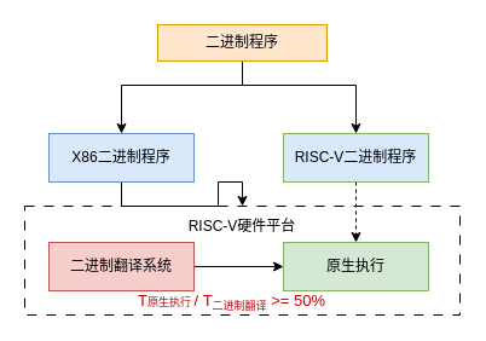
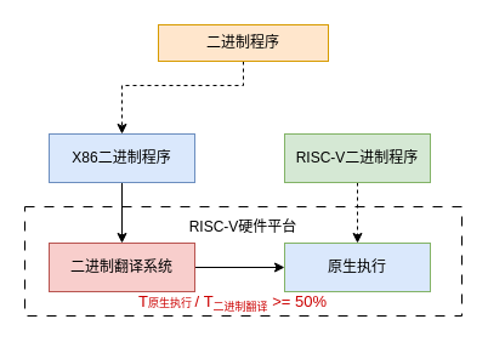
- <mxCell id="2" style="edgeStyle=orthogonalEdgeStyle;rounded=0;orthogonalLoop=1;jettySize=auto;html=1;entryX=0.5;entryY=0;entryDx=0;entryDy=0;exitX=0.5;exitY=1;exitDx=0;exitDy=0;" edge="1" parent="1" source="4" target="6"><mxGeometry relative="1" as="geometry"><Array as="points"><mxPoint x="200" y="70" /><mxPoint x="100" y="70" /></Array></mxGeometry></mxCell>
+ <mxCell id="2" style="edgeStyle=orthogonalEdgeStyle;rounded=0;orthogonalLoop=1;jettySize=auto;html=1;entryX=0.5;entryY=0;entryDx=0;entryDy=0;exitX=0.5;exitY=1;exitDx=0;exitDy=0;dashed=1;" edge="1" parent="1" source="4" target="6"><mxGeometry relative="1" as="geometry"><Array as="points"><mxPoint x="200" y="70" /><mxPoint x="100" y="70" /></Array></mxGeometry></mxCell>
- <mxCell id="3" style="edgeStyle=orthogonalEdgeStyle;rounded=0;orthogonalLoop=1;jettySize=auto;html=1;" edge="1" parent="1" source="4" target="8"><mxGeometry relative="1" as="geometry"><Array as="points"><mxPoint x="200" y="70" /><mxPoint x="294" y="70" /></Array></mxGeometry></mxCell>
- <mxCell id="8" value="RISC-V二进制程序" style="rounded=0;whiteSpace=wrap;html=1;fillColor=#dae8fc;strokeColor=#82b366;" vertex="1" parent="1"><mxGeometry x="234" y="110" width="120" height="40" as="geometry" /></mxCell>
+ <mxCell id="8" value="RISC-V二进制程序" style="rounded=0;whiteSpace=wrap;html=1;fillColor=#d5e8d4;strokeColor=#82b366;" vertex="1" parent="1"><mxGeometry x="234" y="110" width="120" height="40" as="geometry" /></mxCell>
- <mxCell id="5" style="edgeStyle=orthogonalEdgeStyle;rounded=0;orthogonalLoop=1;jettySize=auto;html=1;exitX=0.5;exitY=1;exitDx=0;exitDy=0;" edge="1" parent="1" source="6" target="9"><mxGeometry relative="1" as="geometry" /></mxCell>
+ <mxCell id="5" style="edgeStyle=orthogonalEdgeStyle;rounded=0;orthogonalLoop=1;jettySize=auto;html=1;exitX=0.5;exitY=1;exitDx=0;exitDy=0;entryX=0.5;entryY=0;entryDx=0;entryDy=0;" edge="1" parent="1" source="6" target="12"><mxGeometry relative="1" as="geometry" /></mxCell>
- <mxCell id="13" value="原生执行" style="rounded=0;whiteSpace=wrap;html=1;fillColor=#d5e8d4;strokeColor=#82b366;" vertex="1" parent="1"><mxGeometry x="234" y="200" width="120" height="40" as="geometry" /></mxCell>
+ <mxCell id="13" value="原生执行" style="rounded=0;whiteSpace=wrap;html=1;fillColor=#dae8fc;strokeColor=#82b366;" vertex="1" parent="1"><mxGeometry x="234" y="200" width="120" height="40" as="geometry" /></mxCell>
